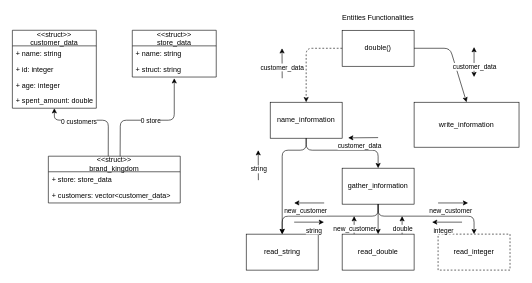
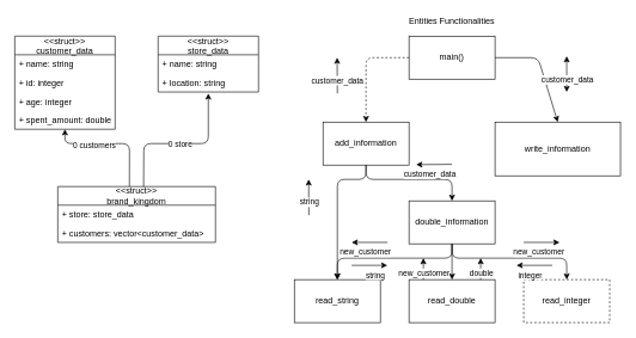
- <mxCell id="18" value="double()" style="rounded=0;whiteSpace=wrap;html=1;" vertex="1" parent="1"><mxGeometry x="570" y="50" width="120" height="60" as="geometry" /></mxCell>
+ <mxCell id="18" value="main()" style="rounded=0;whiteSpace=wrap;html=1;" vertex="1" parent="1"><mxGeometry x="570" y="50" width="120" height="60" as="geometry" /></mxCell>
- <mxCell id="9" value="+ struct: string" style="text;strokeColor=none;fillColor=none;align=left;verticalAlign=top;spacingLeft=4;spacingRight=4;overflow=hidden;rotatable=0;points=[[0,0.5],[1,0.5]];portConstraint=eastwest;" vertex="1" parent="7"><mxGeometry y="52" width="140" height="26" as="geometry" /></mxCell>
+ <mxCell id="9" value="+ location: string" style="text;strokeColor=none;fillColor=none;align=left;verticalAlign=top;spacingLeft=4;spacingRight=4;overflow=hidden;rotatable=0;points=[[0,0.5],[1,0.5]];portConstraint=eastwest;" vertex="1" parent="7"><mxGeometry y="52" width="140" height="26" as="geometry" /></mxCell>
- <mxCell id="21" value="name_information" style="rounded=0;whiteSpace=wrap;html=1;" vertex="1" parent="1"><mxGeometry x="450" y="170" width="120" height="60" as="geometry" /></mxCell>
+ <mxCell id="21" value="add_information" style="rounded=0;whiteSpace=wrap;html=1;" vertex="1" parent="1"><mxGeometry x="450" y="170" width="120" height="60" as="geometry" /></mxCell>
- <mxCell id="24" value="gather_information" style="rounded=0;whiteSpace=wrap;html=1;" vertex="1" parent="1"><mxGeometry x="570" y="280" width="120" height="60" as="geometry" /></mxCell>
+ <mxCell id="24" value="double_information" style="rounded=0;whiteSpace=wrap;html=1;" vertex="1" parent="1"><mxGeometry x="570" y="280" width="120" height="60" as="geometry" /></mxCell>
